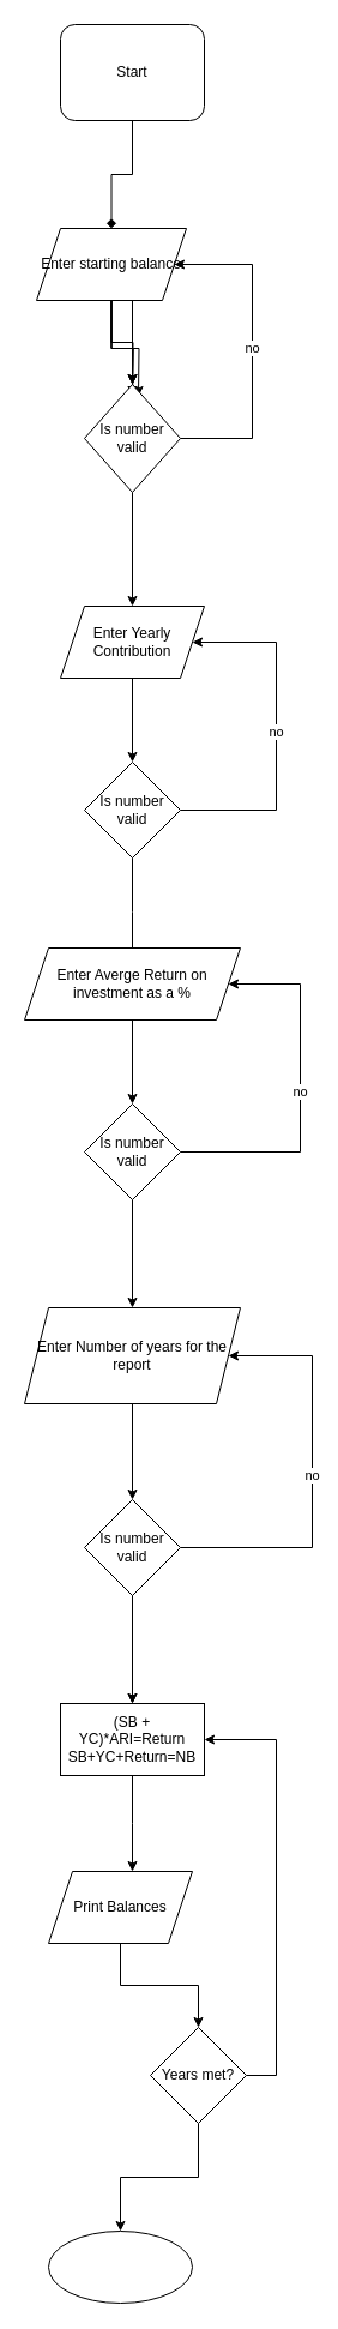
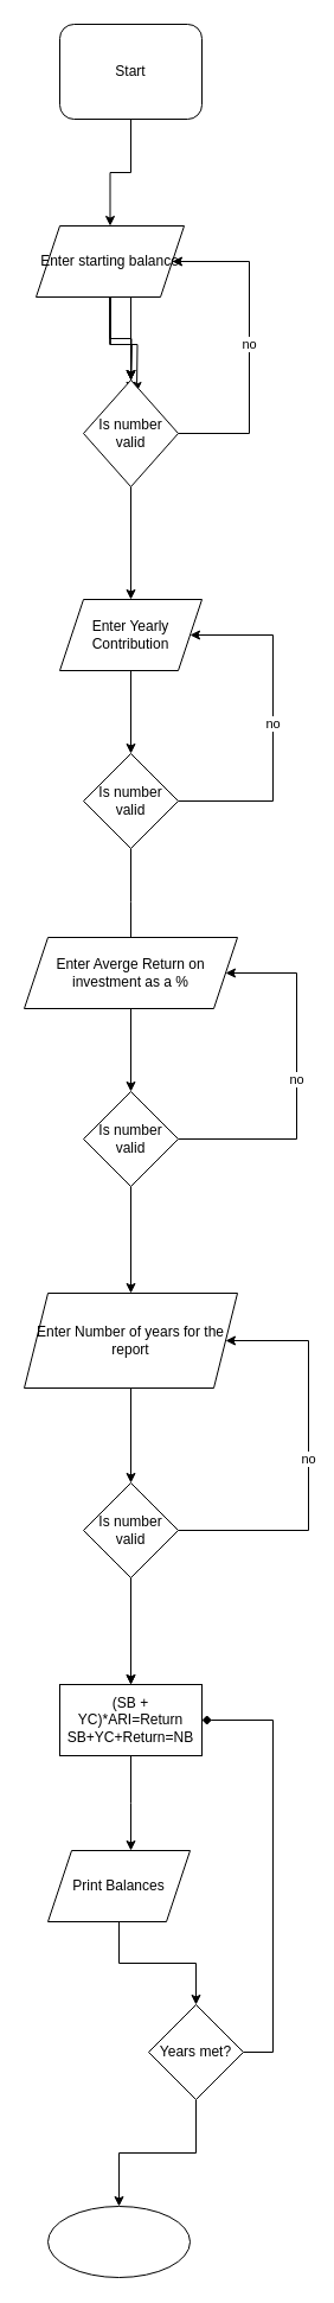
- <mxCell id="2" value="" style="edgeStyle=orthogonalEdgeStyle;rounded=0;orthogonalLoop=1;jettySize=auto;html=1;endArrow=diamond;" parent="1" source="3" target="10" edge="1"><mxGeometry relative="1" as="geometry" /></mxCell>
+ <mxCell id="2" value="" style="edgeStyle=orthogonalEdgeStyle;rounded=0;orthogonalLoop=1;jettySize=auto;html=1;" parent="1" source="3" target="10" edge="1"><mxGeometry relative="1" as="geometry" /></mxCell>
- <mxCell id="34" style="edgeStyle=orthogonalEdgeStyle;rounded=0;orthogonalLoop=1;jettySize=auto;html=1;entryX=1;entryY=0.5;entryDx=0;entryDy=0;" edge="1" parent="1" source="36" target="31"><mxGeometry relative="1" as="geometry"><Array as="points"><mxPoint x="230" y="1730" /><mxPoint x="230" y="1450" /></Array></mxGeometry></mxCell>
+ <mxCell id="34" style="edgeStyle=orthogonalEdgeStyle;rounded=0;orthogonalLoop=1;jettySize=auto;html=1;entryX=1;entryY=0.5;entryDx=0;entryDy=0;endArrow=diamond;" edge="1" parent="1" source="36" target="31"><mxGeometry relative="1" as="geometry"><Array as="points"><mxPoint x="230" y="1730" /><mxPoint x="230" y="1450" /></Array></mxGeometry></mxCell>
